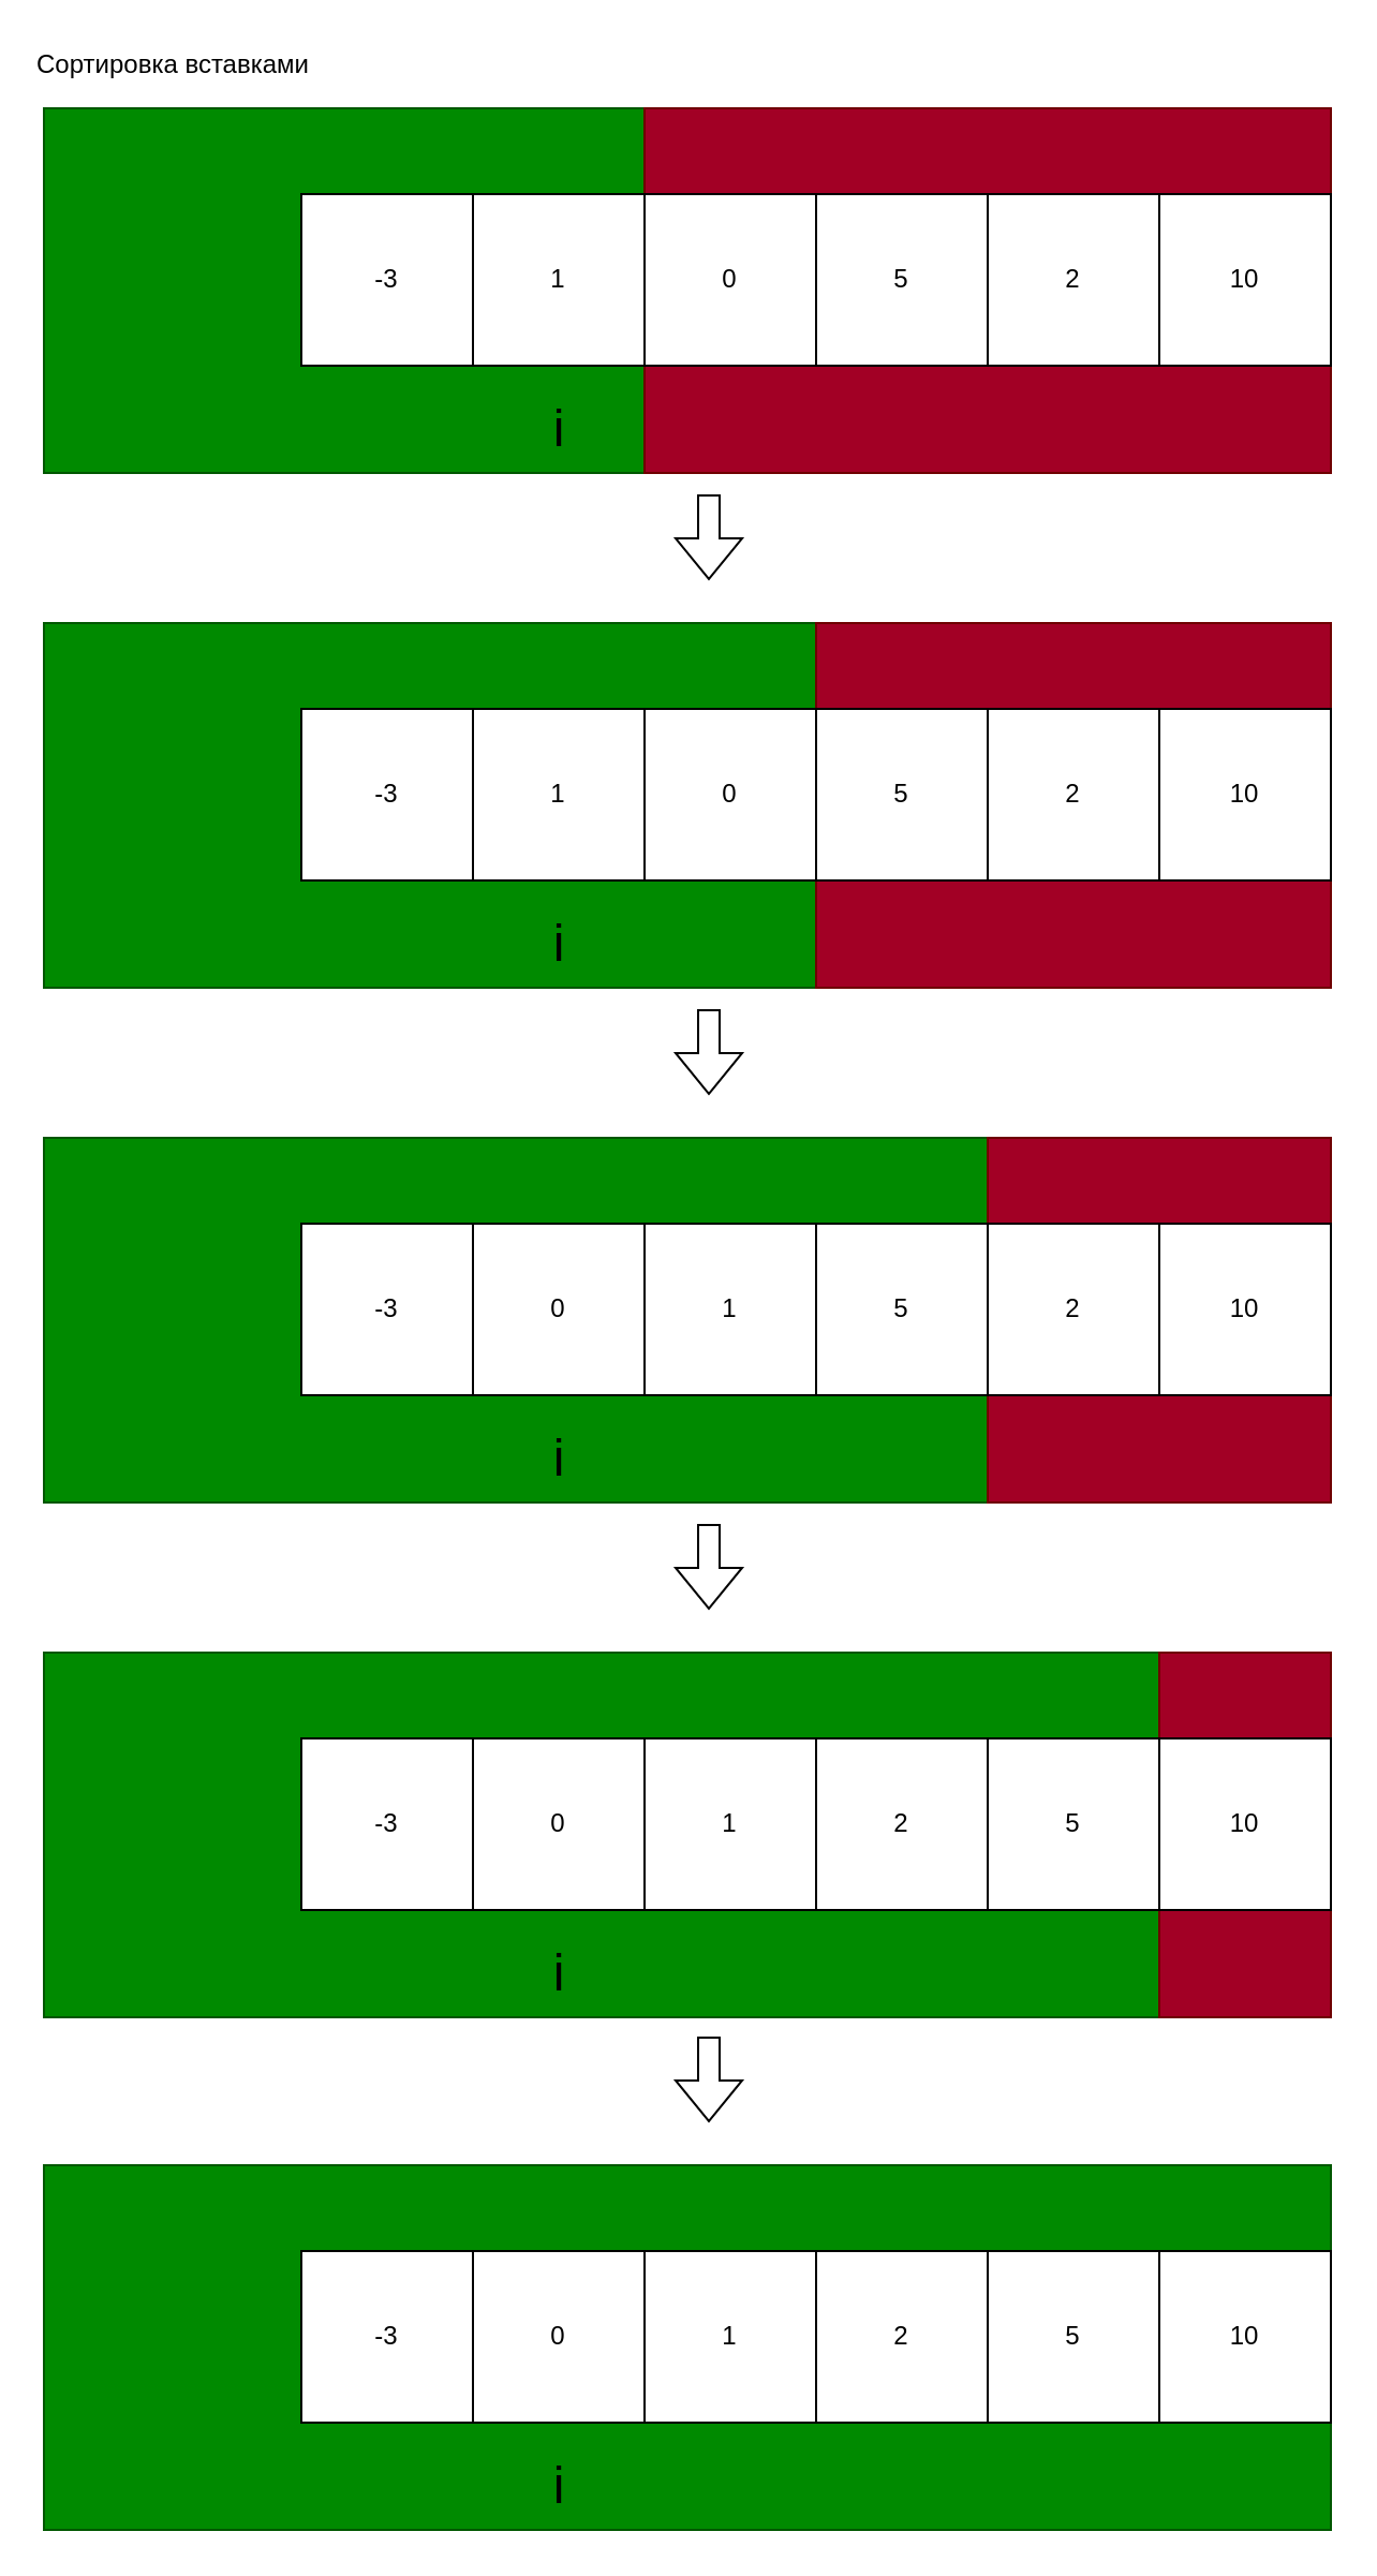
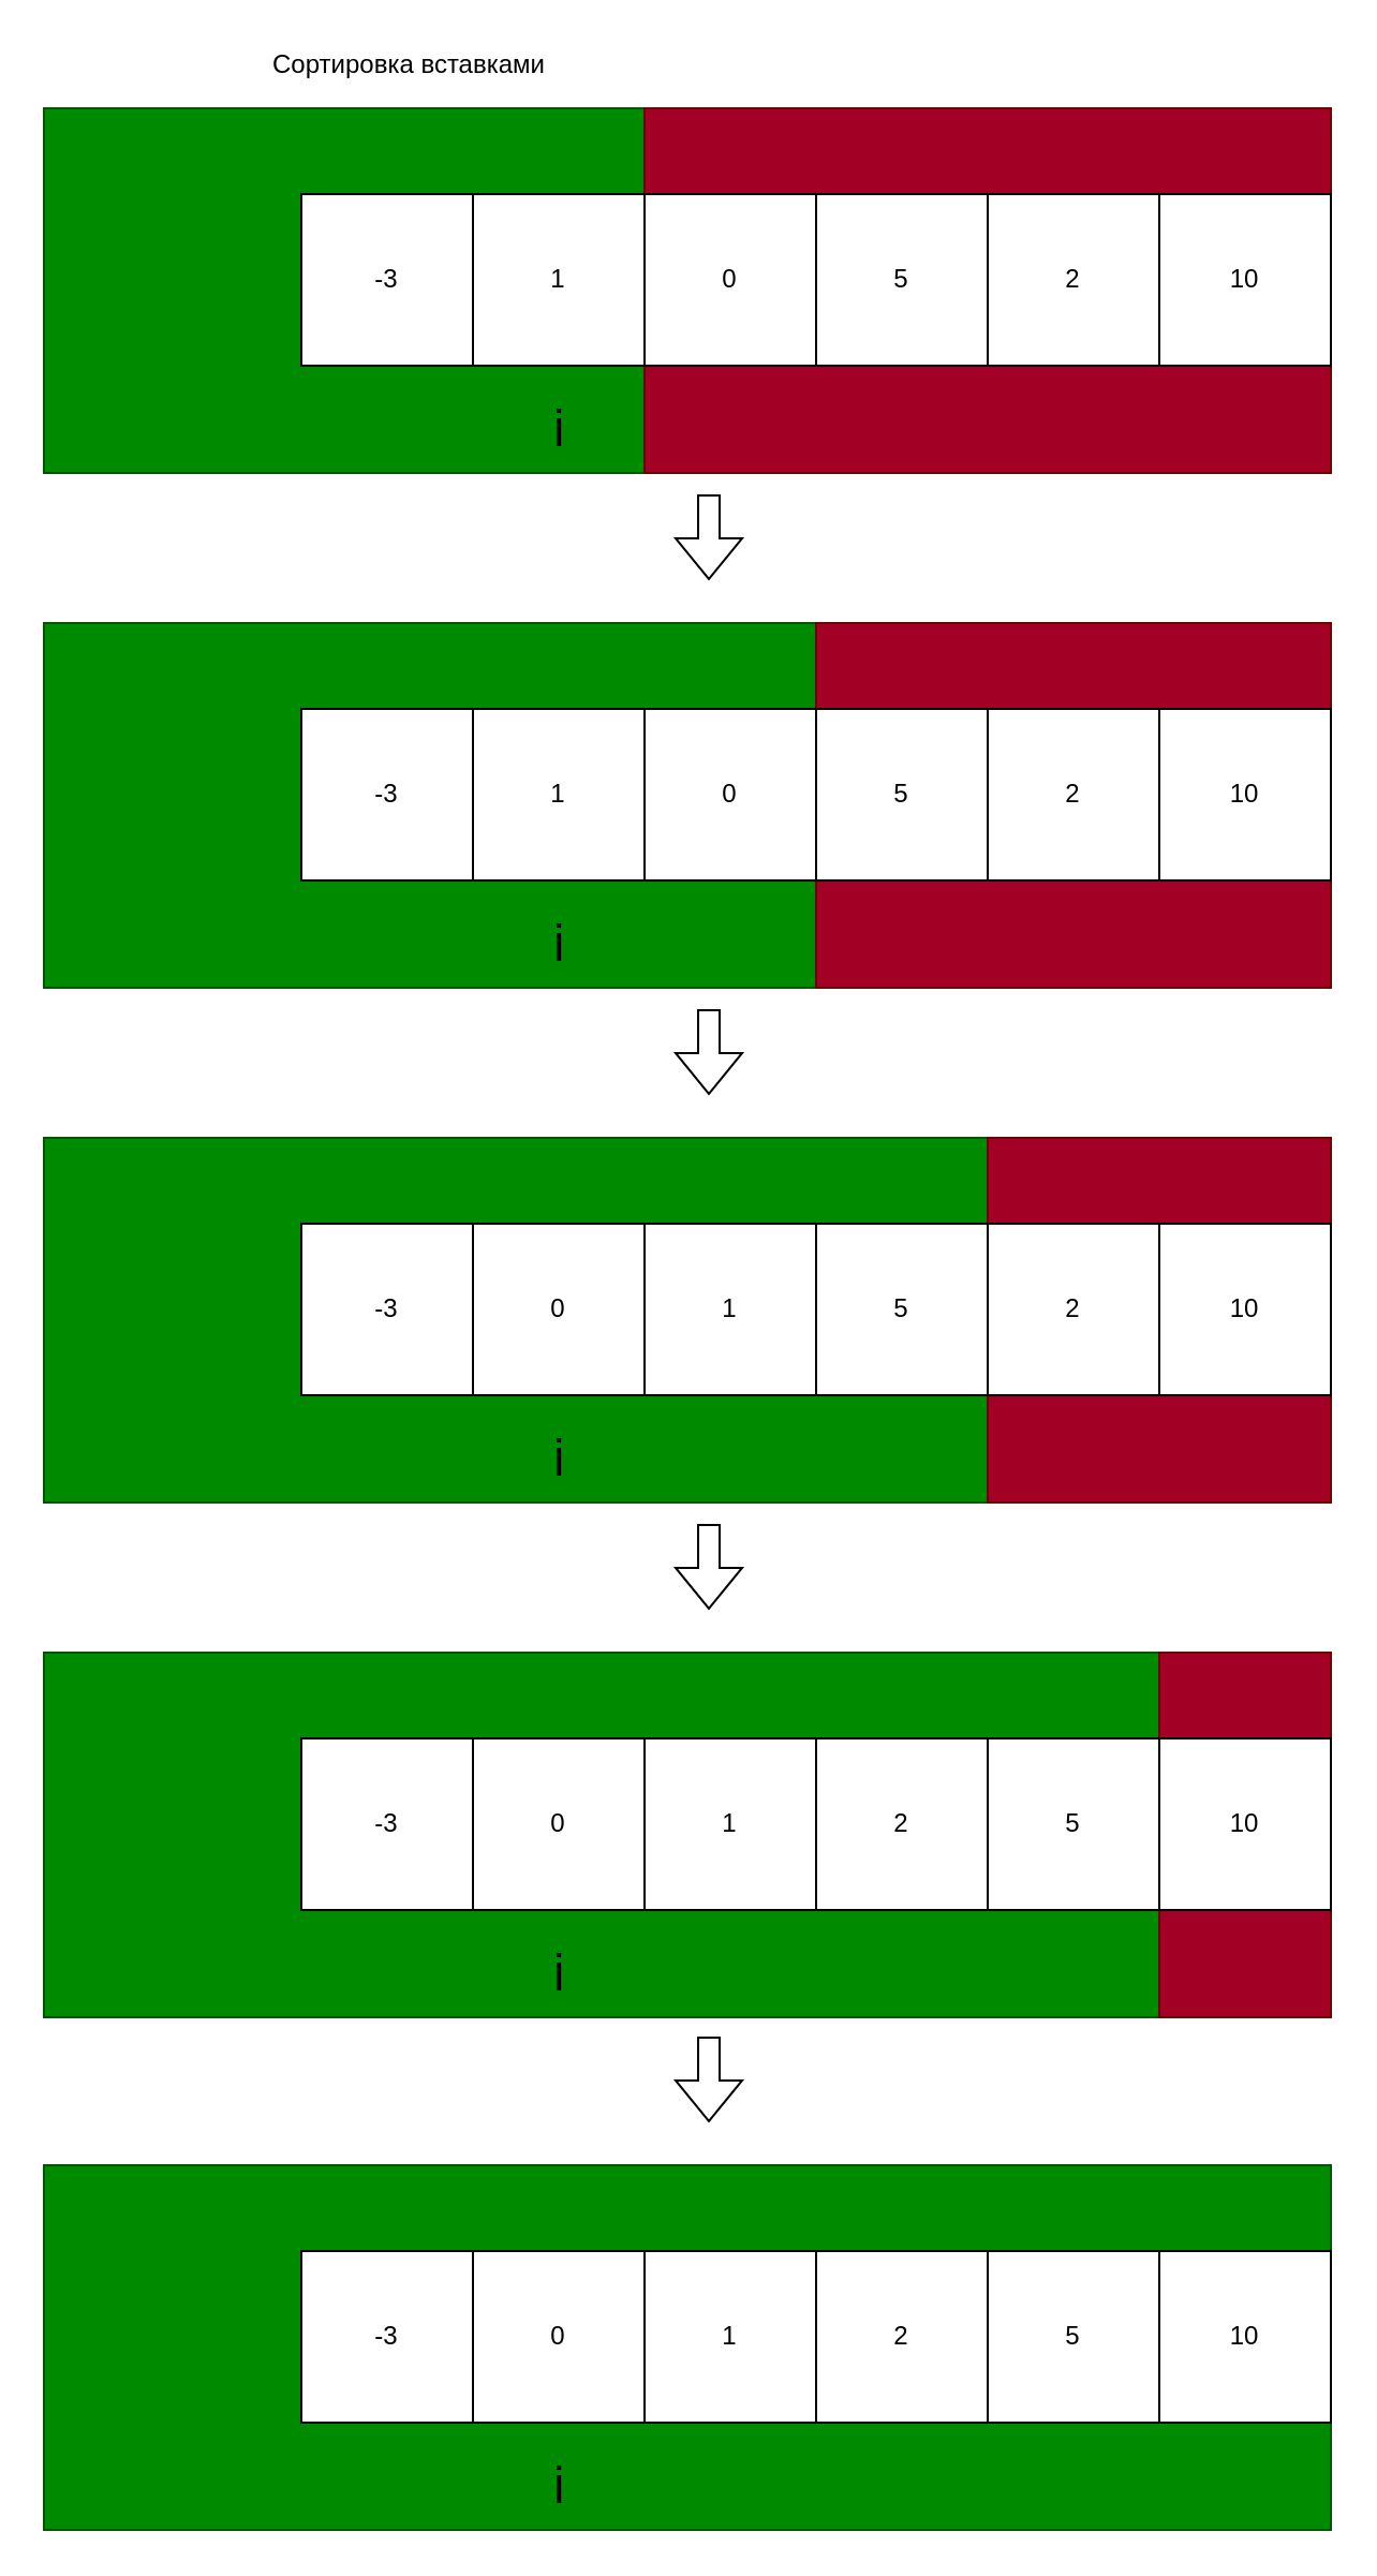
- <mxCell id="10" value="Сортировка вставками" style="text;html=1;align=center;verticalAlign=middle;resizable=0;points=[];autosize=1;strokeColor=none;fillColor=none;" vertex="1" parent="1"><mxGeometry x="5" y="20" width="150" height="20" as="geometry" /></mxCell>
+ <mxCell id="10" value="Сортировка вставками" style="text;html=1;align=center;verticalAlign=middle;resizable=0;points=[];autosize=1;strokeColor=none;fillColor=none;" vertex="1" parent="1"><mxGeometry x="115" y="20" width="150" height="20" as="geometry" /></mxCell>
